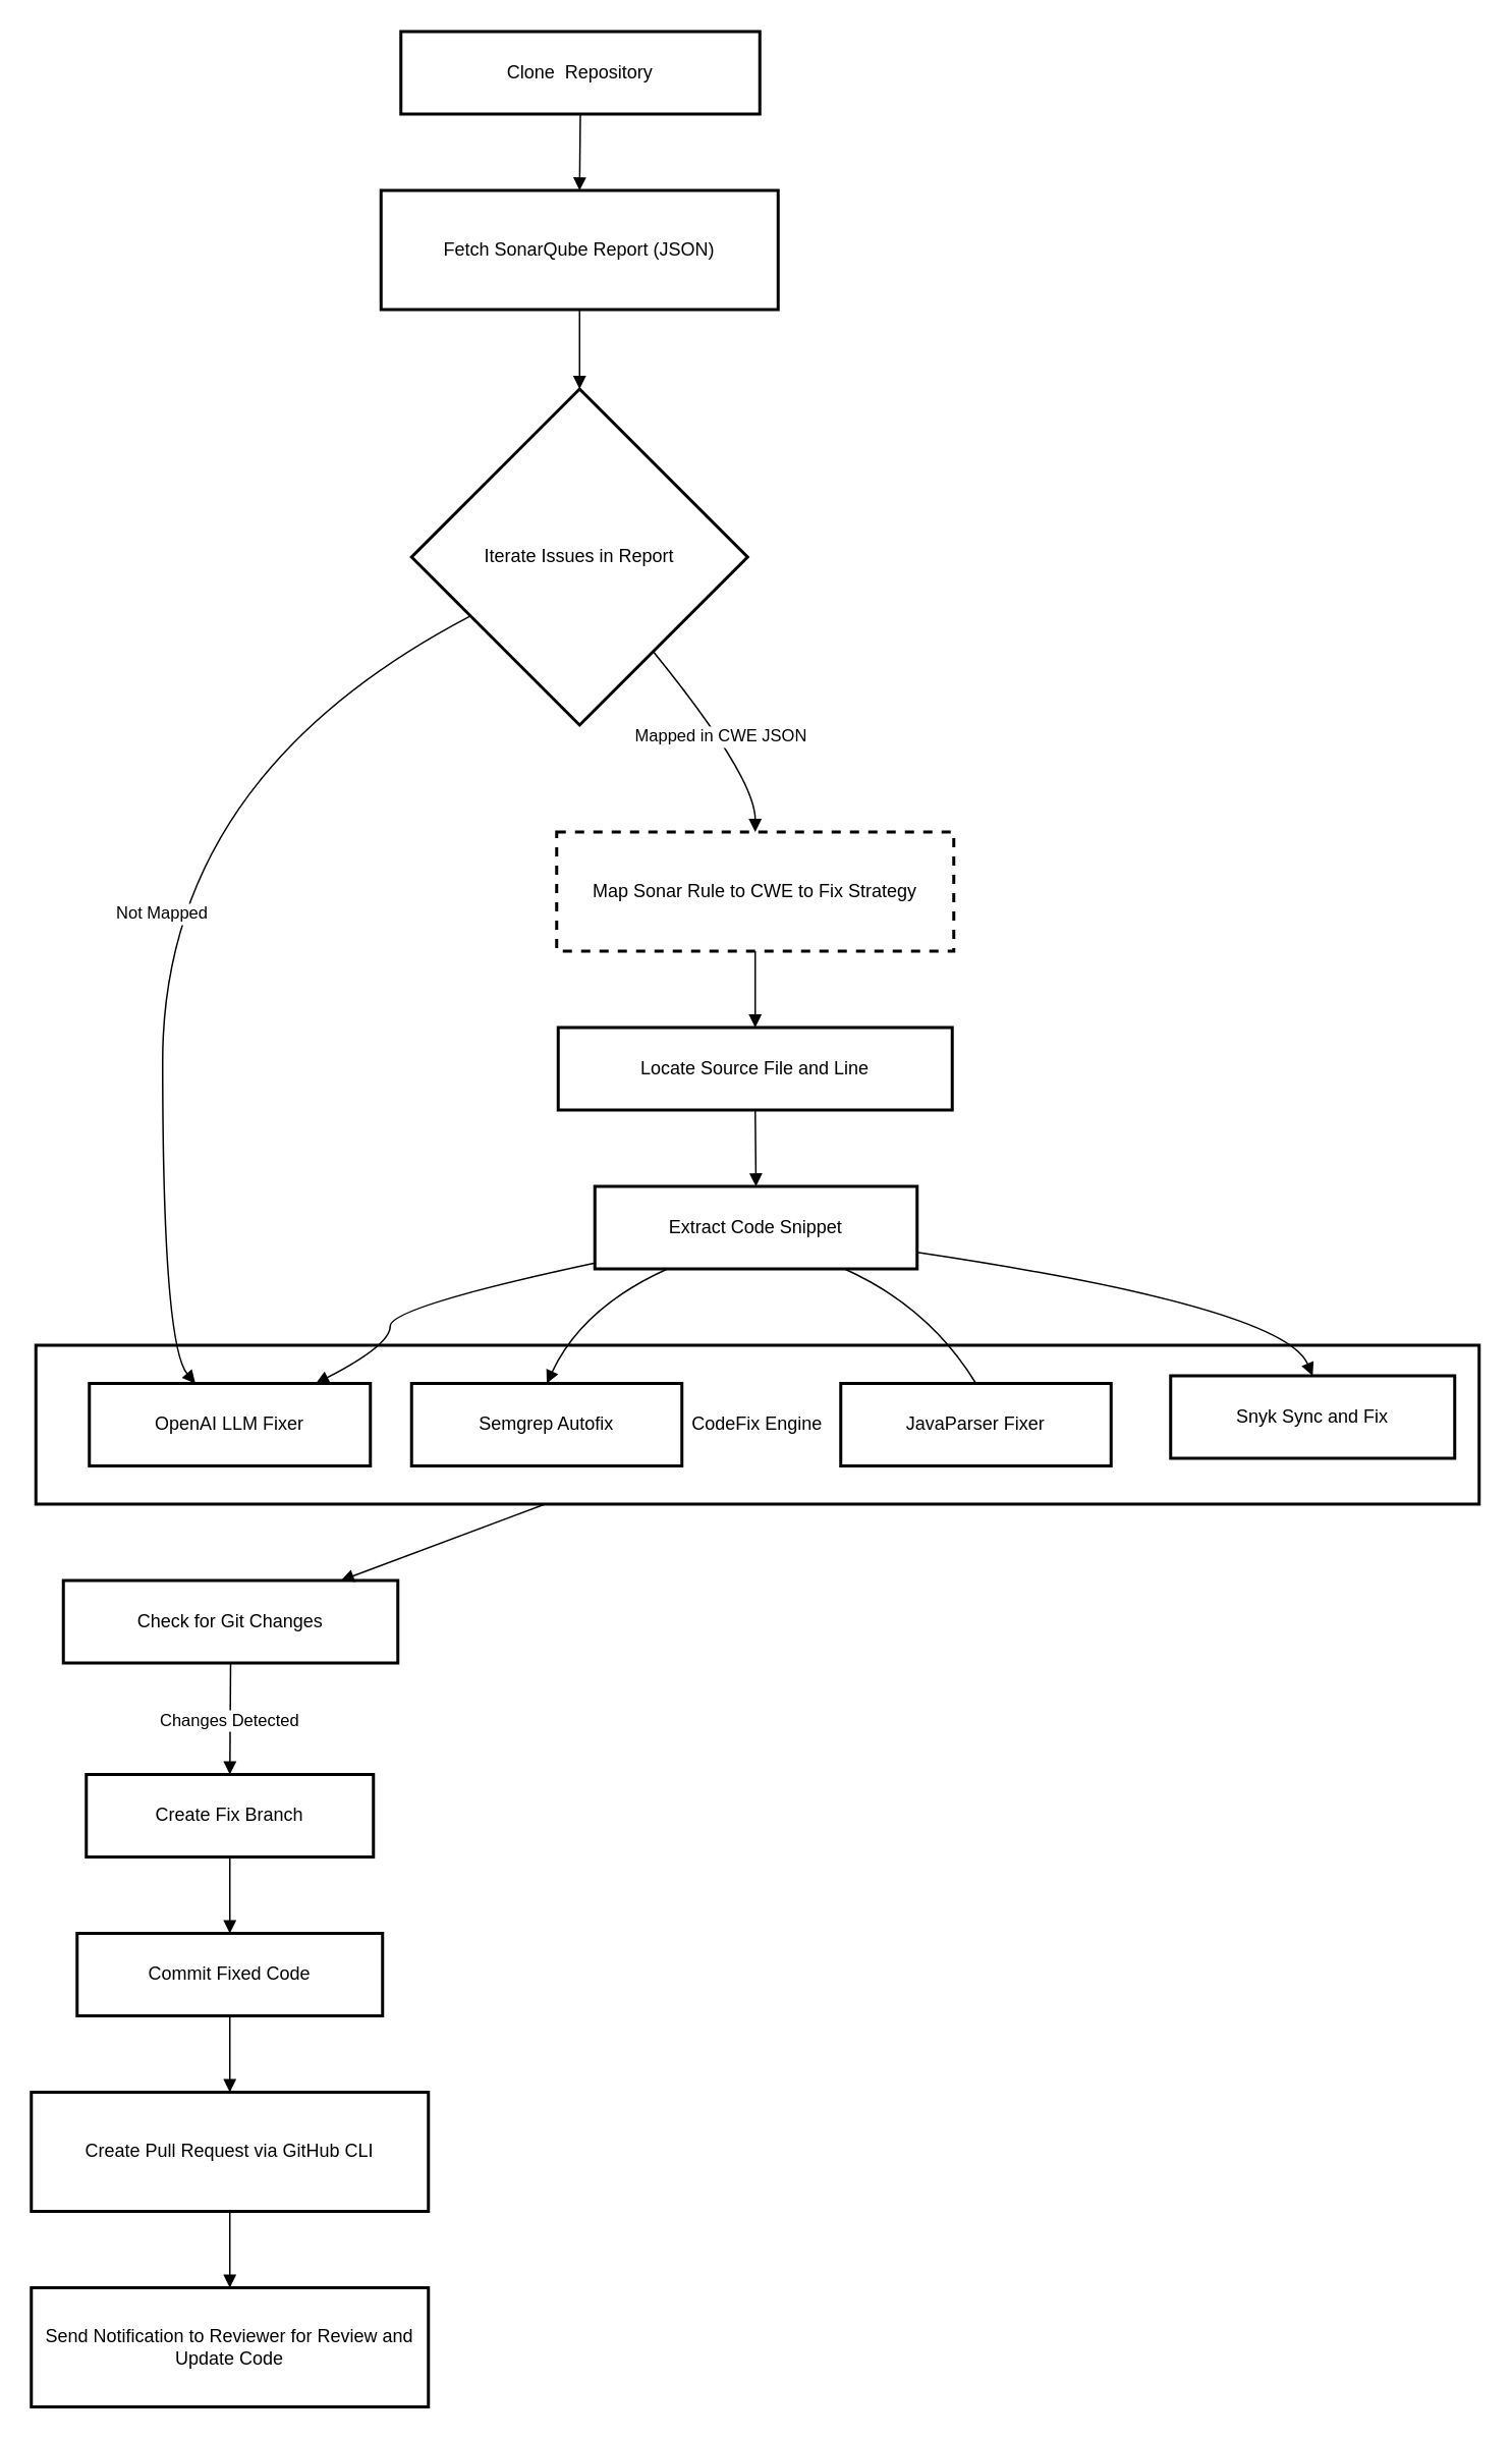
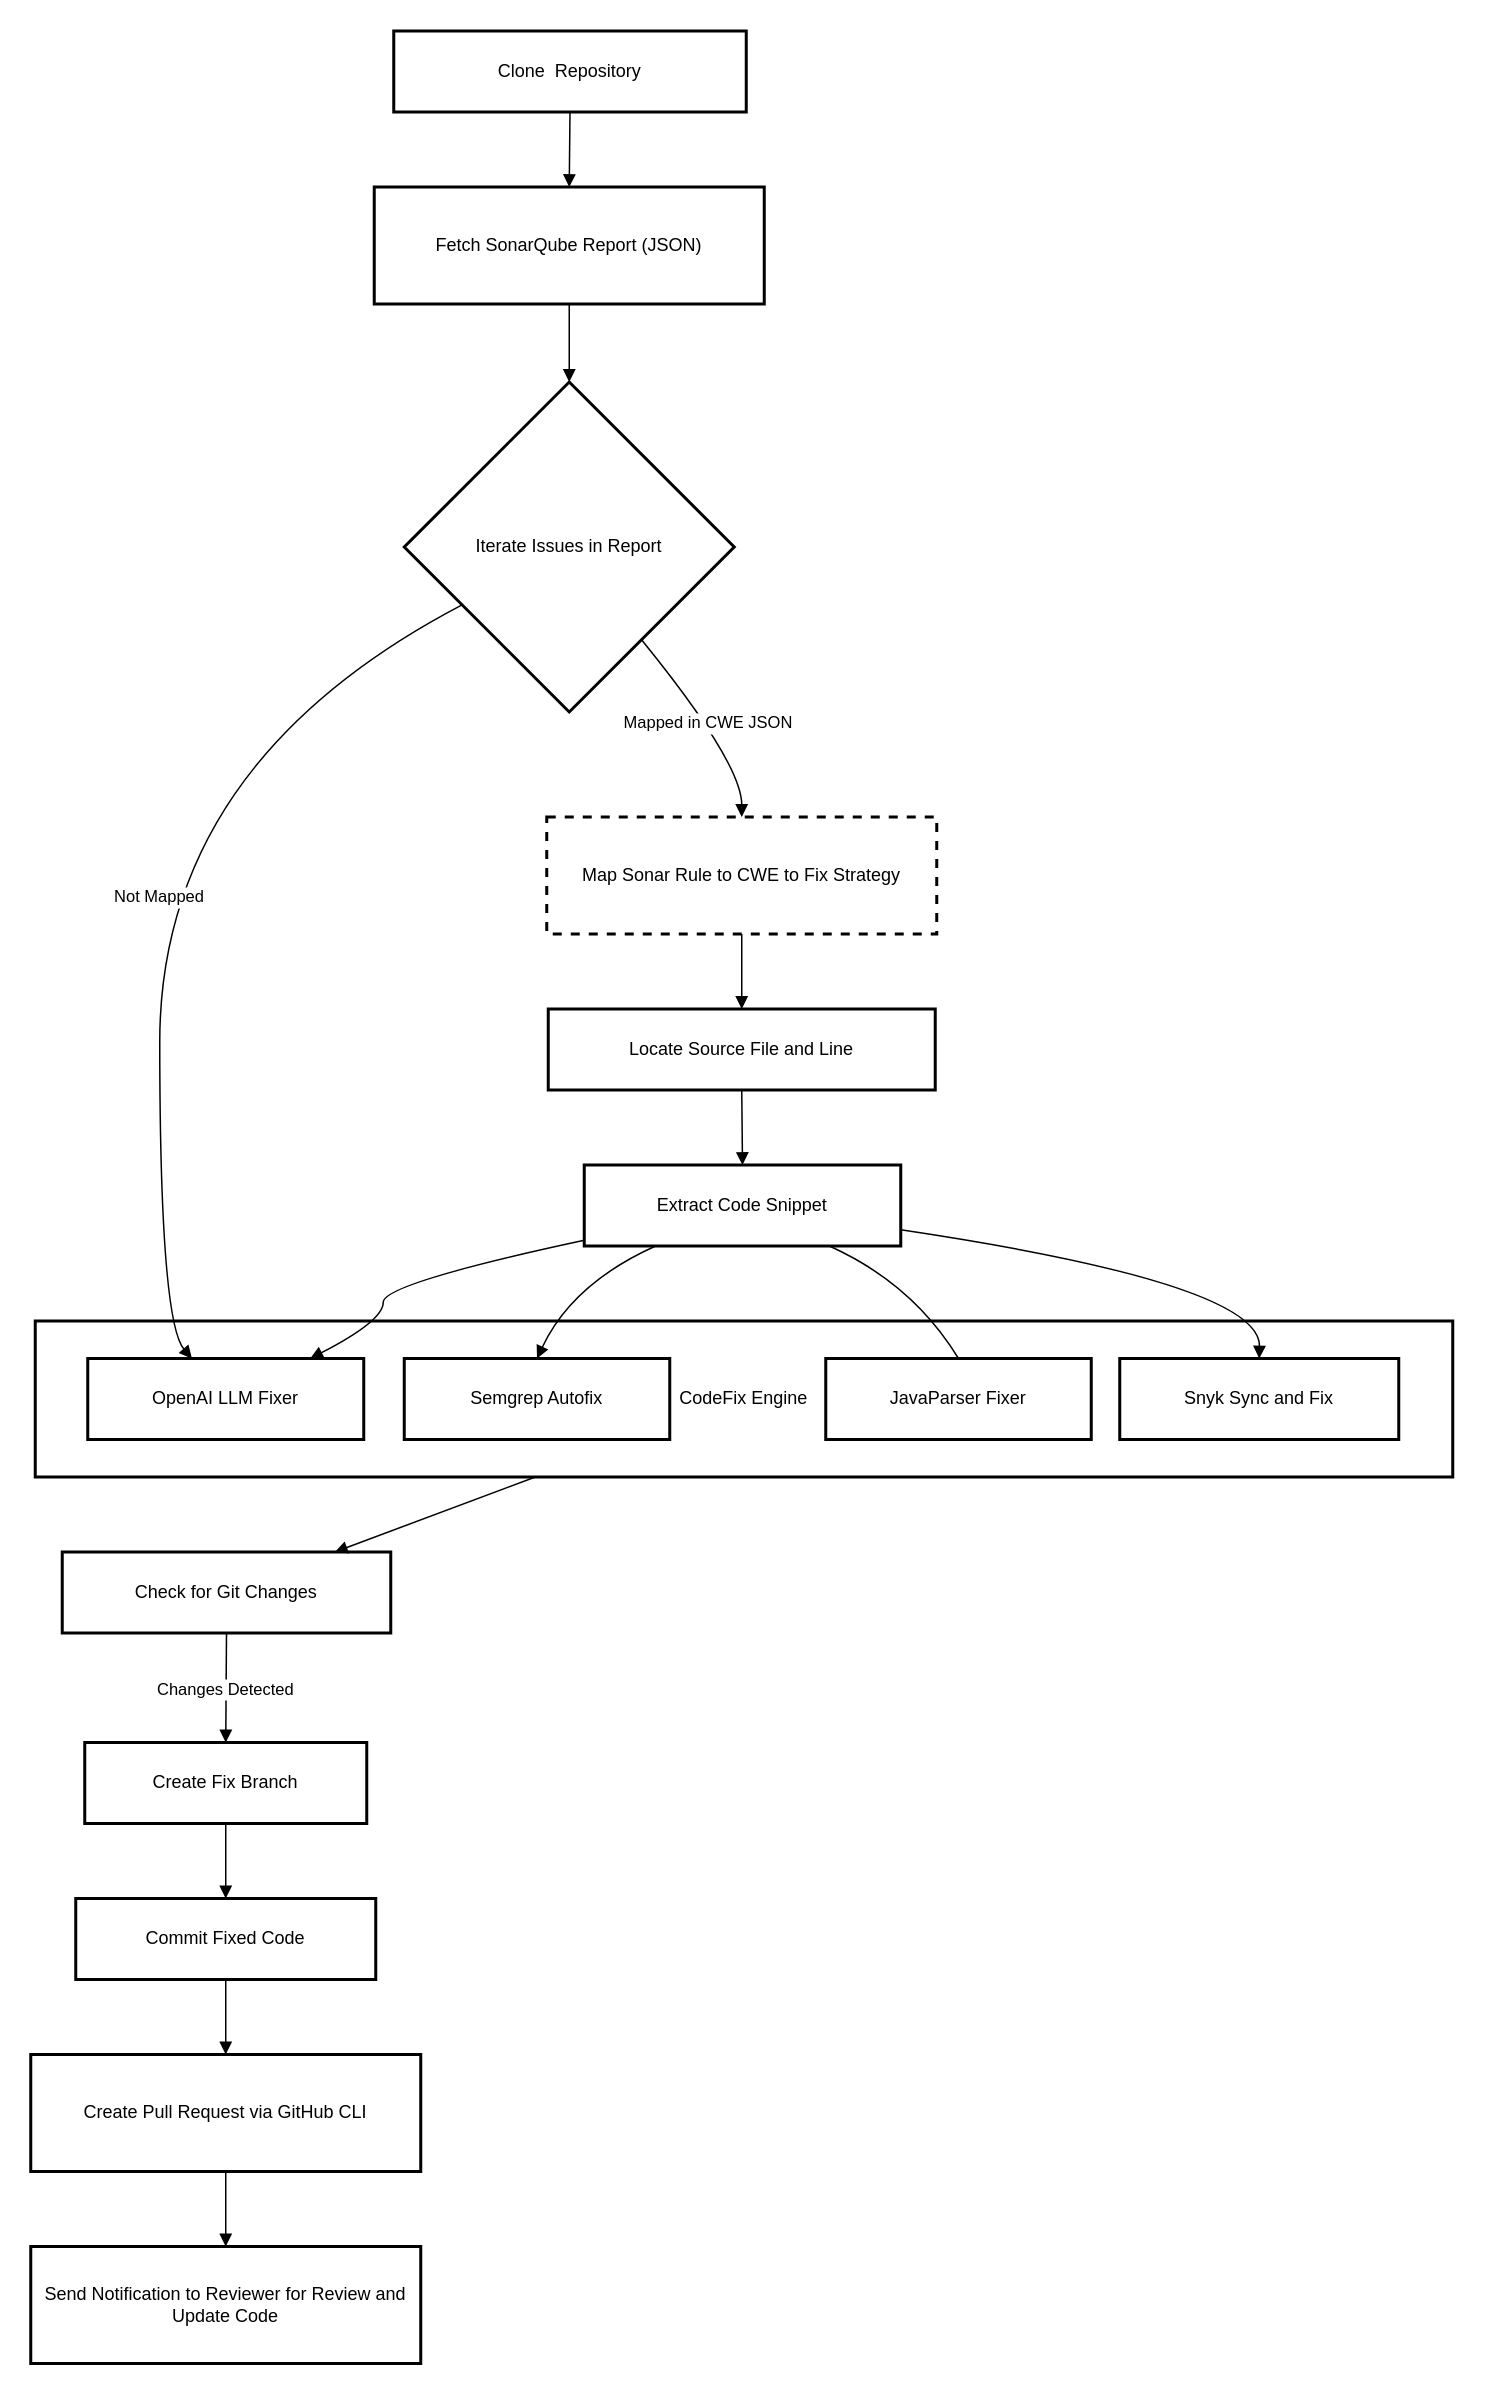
- <mxCell id="12" value="Snyk Sync and Fix" style="whiteSpace=wrap;strokeWidth=2;" vertex="1" parent="1"><mxGeometry x="766" y="900" width="186" height="54" as="geometry" /></mxCell>
+ <mxCell id="12" value="Snyk Sync and Fix" style="whiteSpace=wrap;strokeWidth=2;" vertex="1" parent="1"><mxGeometry x="746" y="905" width="186" height="54" as="geometry" /></mxCell>
